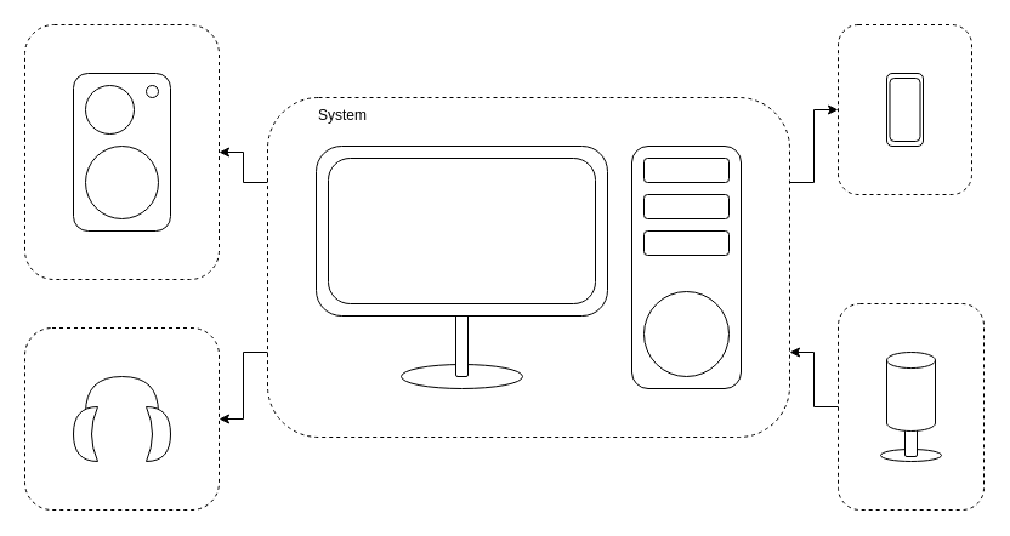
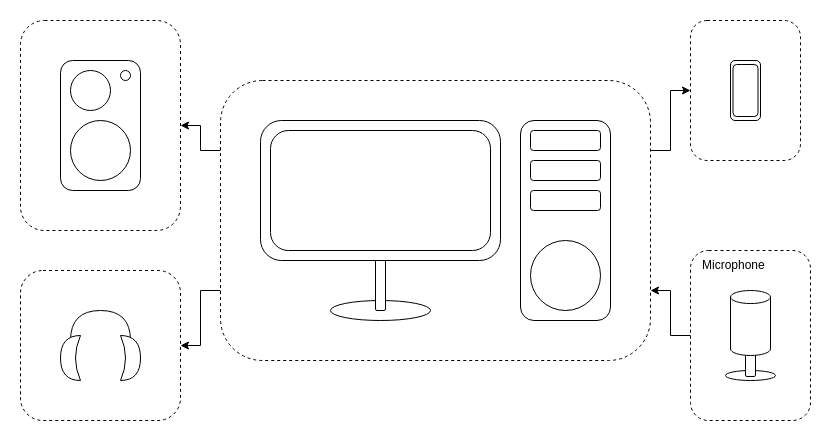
- <mxCell id="20" value="System" style="text;html=1;align=left;verticalAlign=middle;whiteSpace=wrap;rounded=0;" vertex="1" parent="1"><mxGeometry x="260" y="80" width="350" height="30" as="geometry" /></mxCell>
+ <mxCell id="21" value="Microphone" style="text;html=1;align=left;verticalAlign=middle;whiteSpace=wrap;rounded=0;" vertex="1" parent="1"><mxGeometry x="700" y="250" width="100" height="30" as="geometry" /></mxCell>
